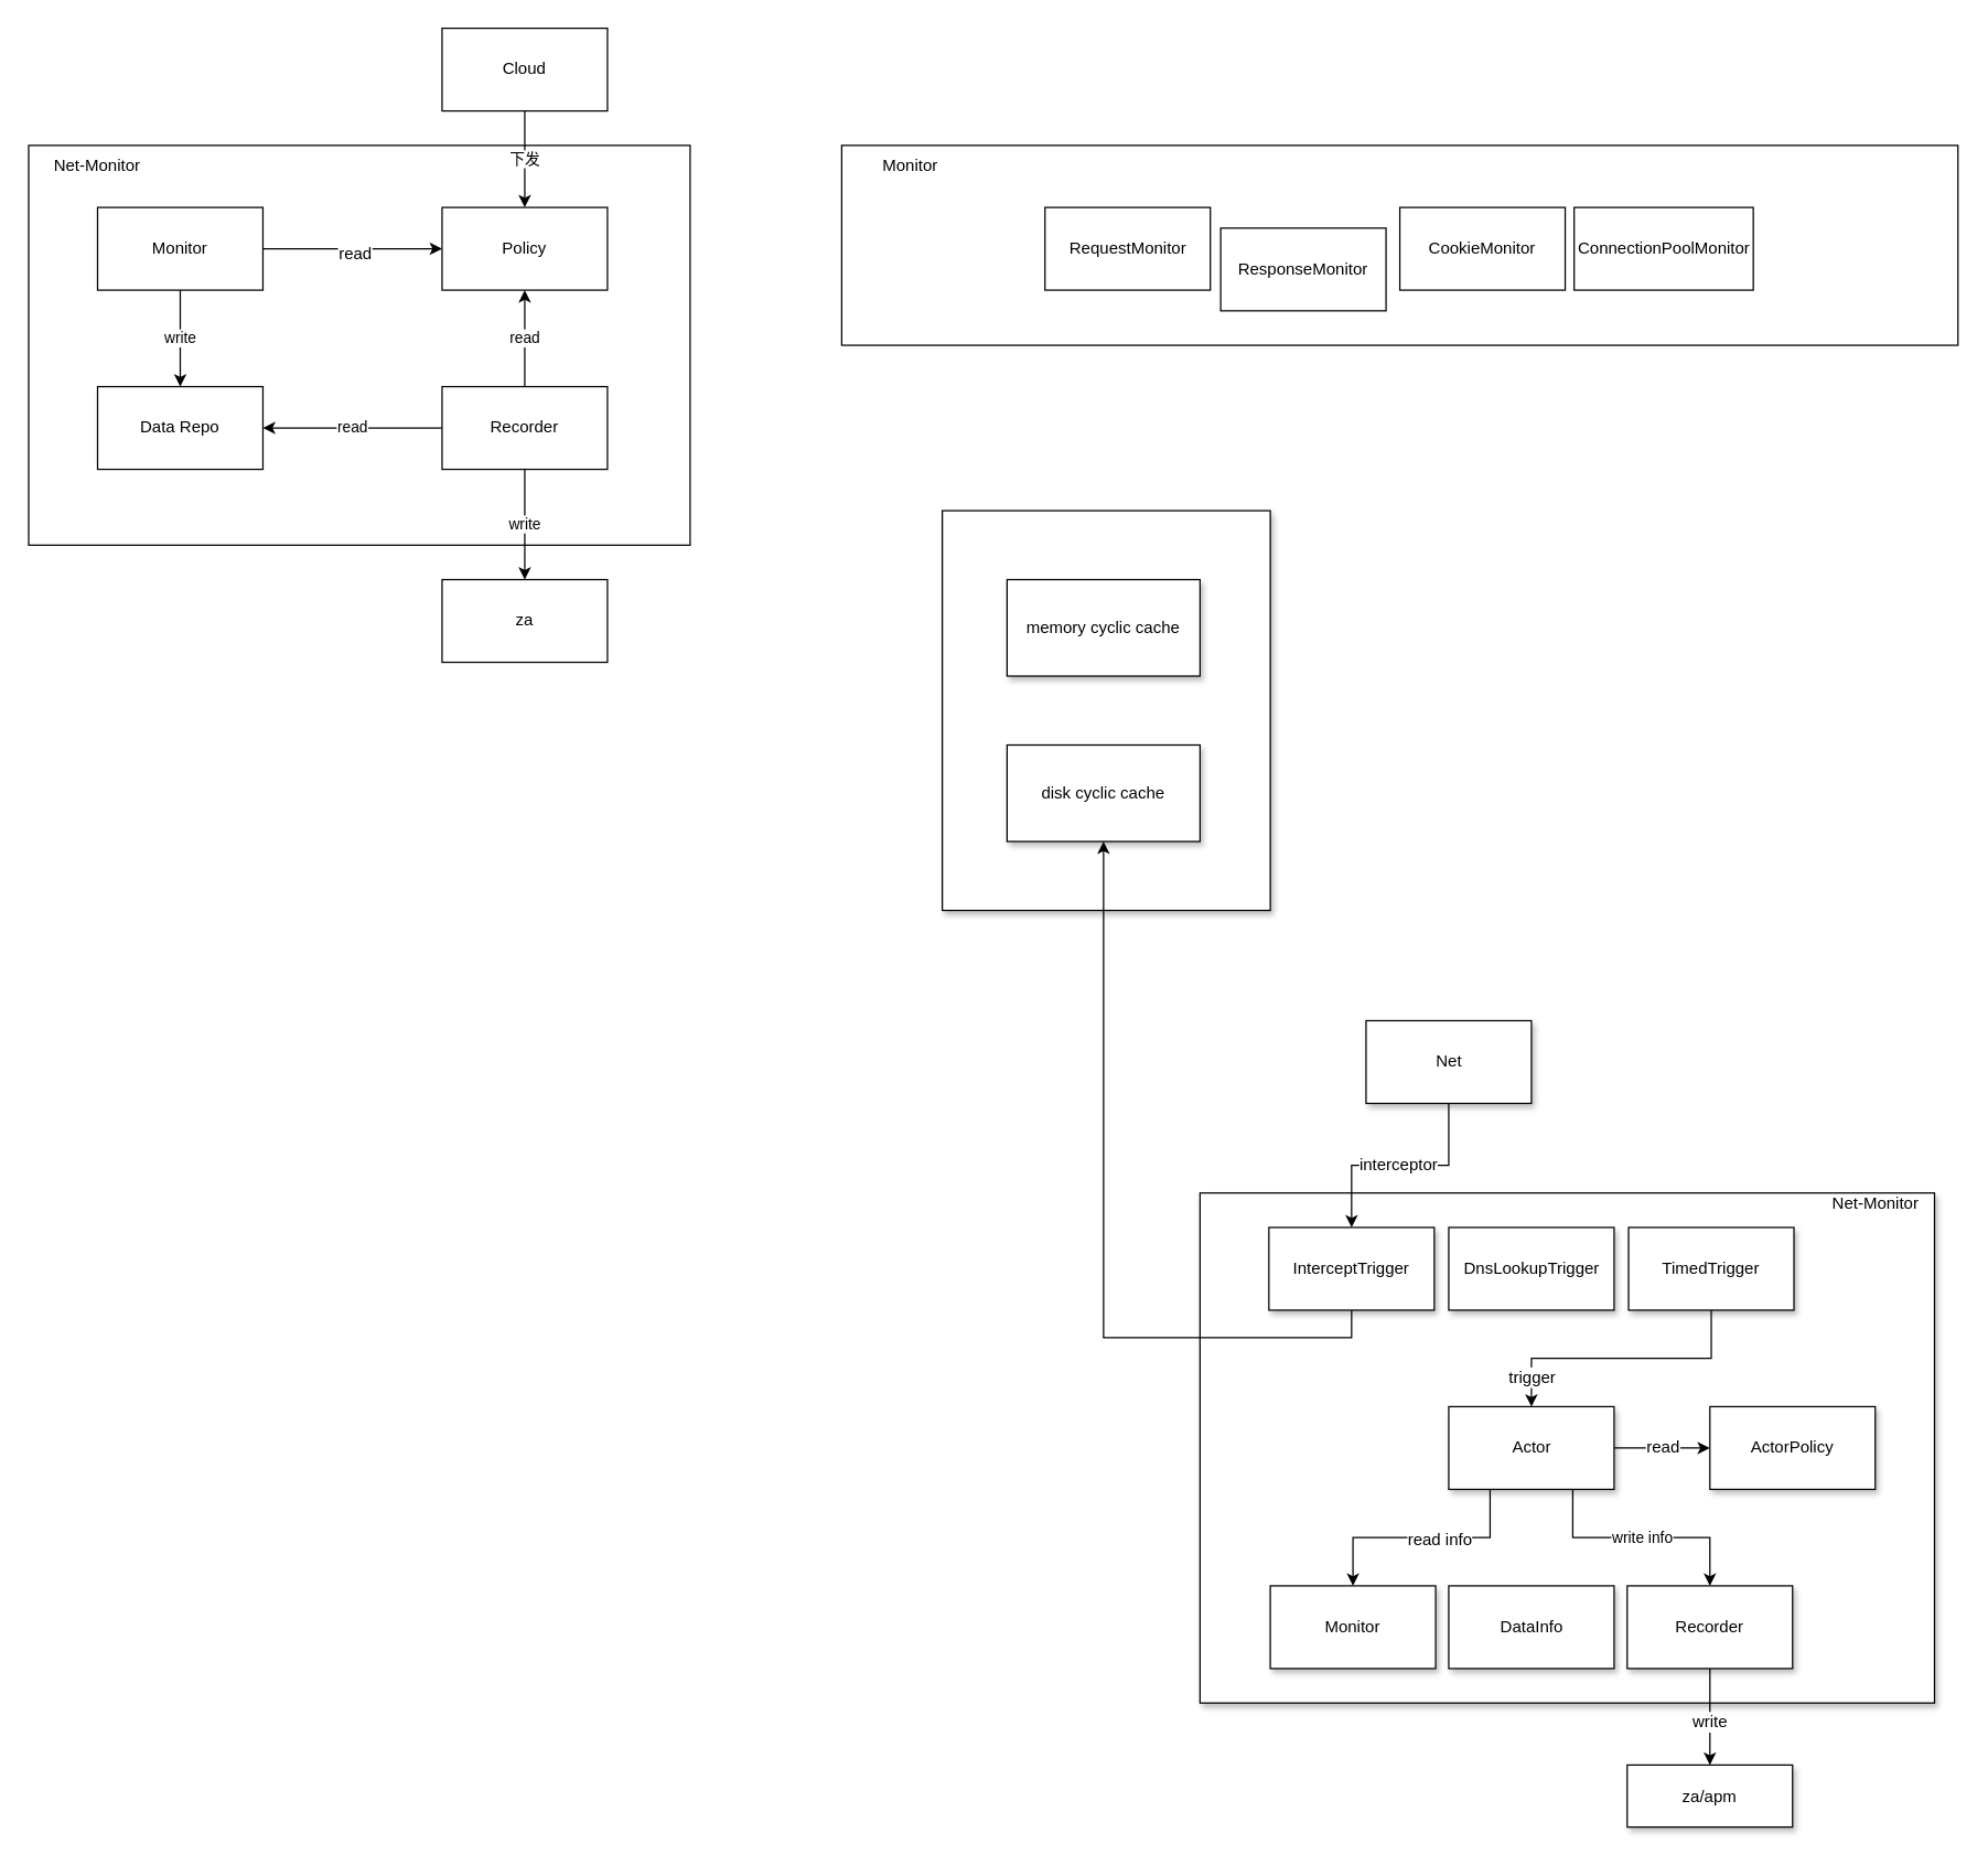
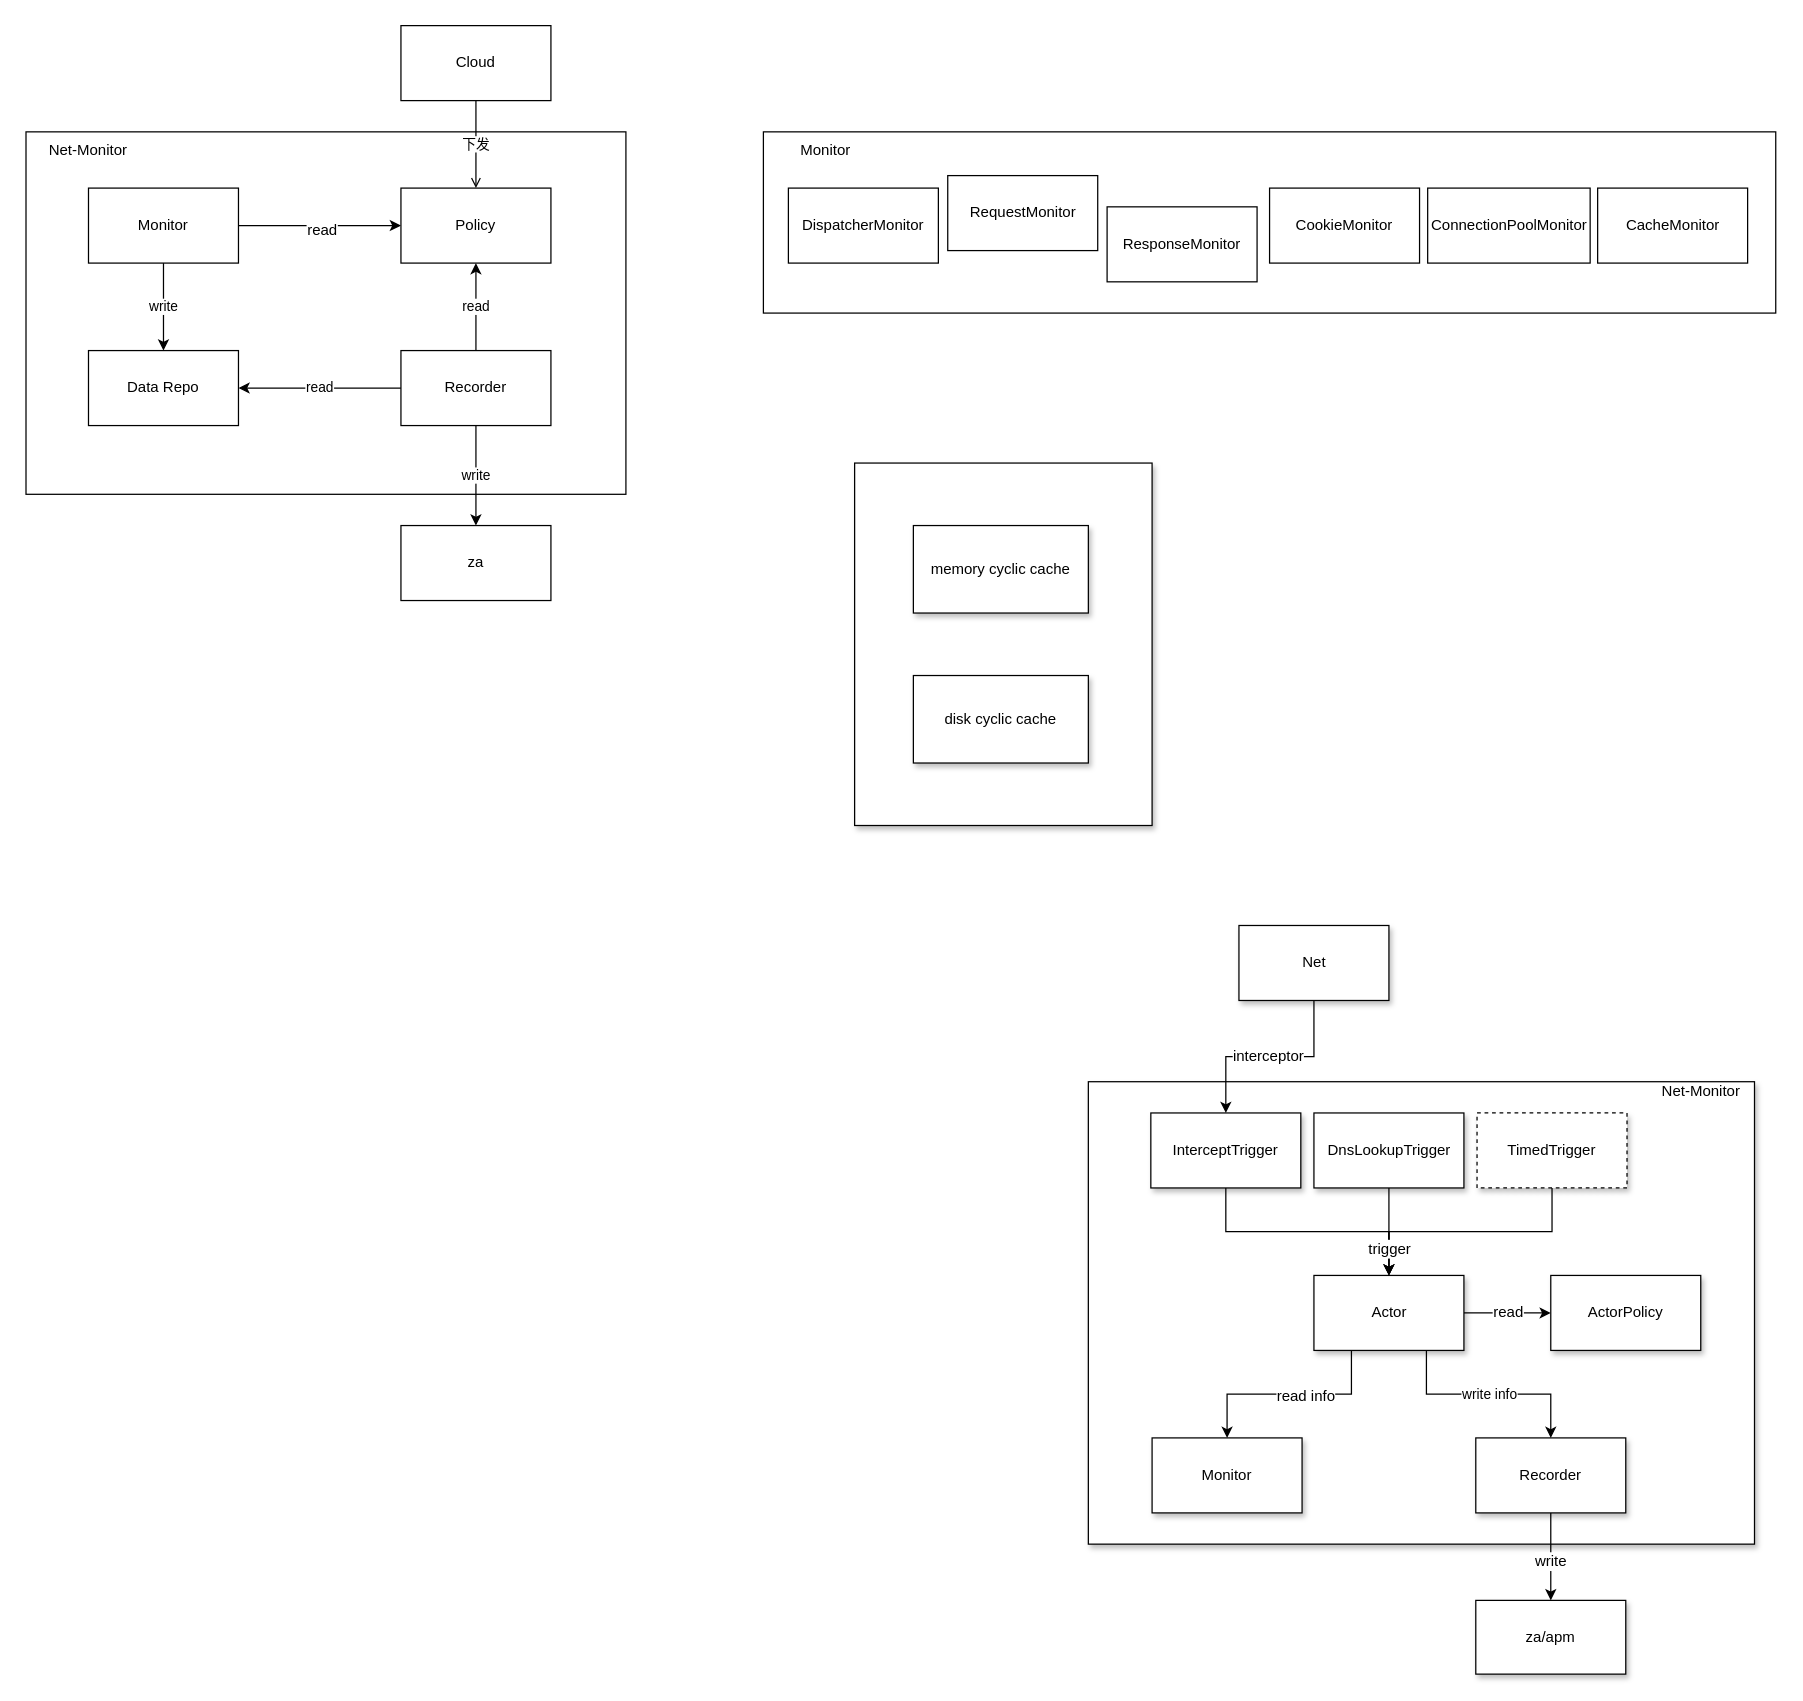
- <mxCell id="17" value="下发" style="edgeStyle=orthogonalEdgeStyle;rounded=0;orthogonalLoop=1;jettySize=auto;html=1;exitX=0.5;exitY=1;exitDx=0;exitDy=0;" edge="1" parent="1" source="18" target="15"><mxGeometry relative="1" as="geometry" /></mxCell>
+ <mxCell id="17" value="下发" style="edgeStyle=orthogonalEdgeStyle;rounded=0;orthogonalLoop=1;jettySize=auto;html=1;exitX=0.5;exitY=1;exitDx=0;exitDy=0;endArrow=open;" edge="1" parent="1" source="18" target="15"><mxGeometry relative="1" as="geometry" /></mxCell>
+ <mxCell id="20" value="&lt;span&gt;DispatcherMonitor&lt;/span&gt;" style="rounded=0;whiteSpace=wrap;html=1;" vertex="1" parent="1"><mxGeometry x="630" y="150" width="120" height="60" as="geometry" /></mxCell>
- <mxCell id="22" value="&lt;span&gt;RequestMonitor&lt;/span&gt;" style="rounded=0;whiteSpace=wrap;html=1;" vertex="1" parent="1"><mxGeometry x="757.5" y="150" width="120" height="60" as="geometry" /></mxCell>
+ <mxCell id="22" value="&lt;span&gt;RequestMonitor&lt;/span&gt;" style="rounded=0;whiteSpace=wrap;html=1;" vertex="1" parent="1"><mxGeometry x="757.5" y="140" width="120" height="60" as="geometry" /></mxCell>
+ <mxCell id="24" value="&lt;span&gt;CacheMonitor&lt;/span&gt;" style="rounded=0;whiteSpace=wrap;html=1;" vertex="1" parent="1"><mxGeometry x="1277.5" y="150" width="120" height="60" as="geometry" /></mxCell>
- <mxCell id="41" style="edgeStyle=orthogonalEdgeStyle;rounded=0;orthogonalLoop=1;jettySize=auto;html=1;exitX=0.5;exitY=1;exitDx=0;exitDy=0;" edge="1" parent="1" source="42" target="28"><mxGeometry relative="1" as="geometry" /></mxCell>
+ <mxCell id="41" style="edgeStyle=orthogonalEdgeStyle;rounded=0;orthogonalLoop=1;jettySize=auto;html=1;exitX=0.5;exitY=1;exitDx=0;exitDy=0;" edge="1" parent="1" source="42" target="34"><mxGeometry relative="1" as="geometry" /></mxCell>
- <mxCell id="47" value="TimedTrigger" style="rounded=0;whiteSpace=wrap;html=1;shadow=1;" vertex="1" parent="1"><mxGeometry x="1181" y="890" width="120" height="60" as="geometry" /></mxCell>
+ <mxCell id="47" value="TimedTrigger" style="rounded=0;whiteSpace=wrap;html=1;shadow=1;dashed=1;" vertex="1" parent="1"><mxGeometry x="1181" y="890" width="120" height="60" as="geometry" /></mxCell>
+ <mxCell id="43" style="edgeStyle=orthogonalEdgeStyle;rounded=0;orthogonalLoop=1;jettySize=auto;html=1;exitX=0.5;exitY=1;exitDx=0;exitDy=0;entryX=0.5;entryY=0;entryDx=0;entryDy=0;" edge="1" parent="1" source="44" target="34"><mxGeometry relative="1" as="geometry" /></mxCell>
- <mxCell id="39" value="DataInfo" style="rounded=0;whiteSpace=wrap;html=1;shadow=1;" vertex="1" parent="1"><mxGeometry x="1050.5" y="1150" width="120" height="60" as="geometry" /></mxCell>
- <mxCell id="52" value="za/apm" style="rounded=0;whiteSpace=wrap;html=1;shadow=1;" vertex="1" parent="1"><mxGeometry x="1180" y="1280" width="120" height="45" as="geometry" /></mxCell>
+ <mxCell id="52" value="za/apm" style="rounded=0;whiteSpace=wrap;html=1;shadow=1;" vertex="1" parent="1"><mxGeometry x="1180" y="1280" width="120" height="59" as="geometry" /></mxCell>
